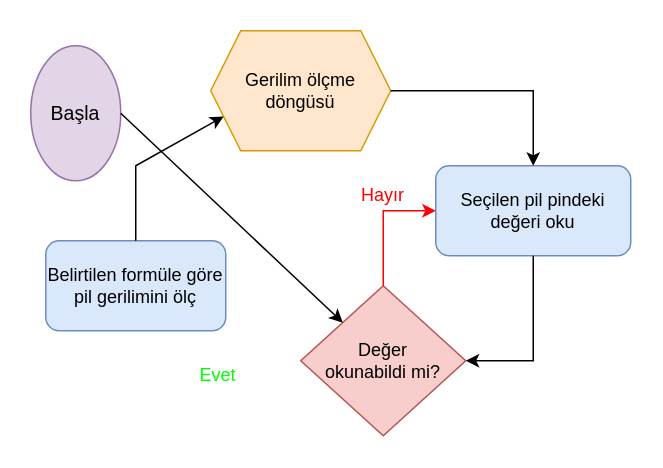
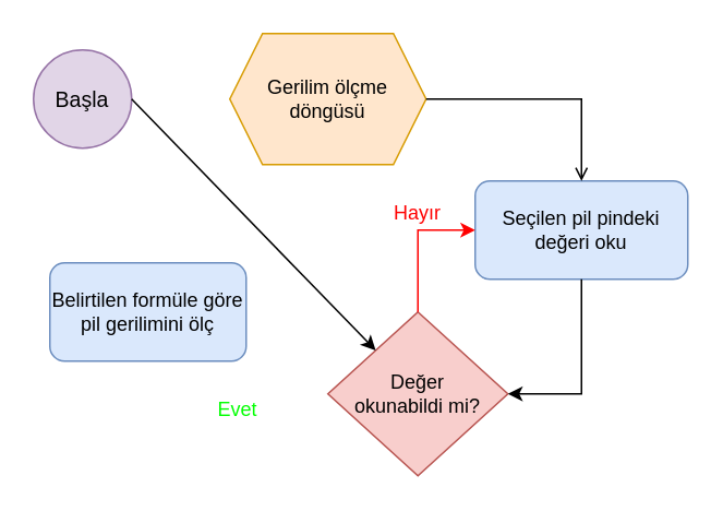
- <mxCell id="2" value="&lt;font style=&quot;font-size: 13px&quot;&gt;Başla&lt;/font&gt;" style="ellipse;whiteSpace=wrap;html=1;aspect=fixed;fillColor=#e1d5e7;strokeColor=#9673a6;" vertex="1" parent="1"><mxGeometry x="20" y="30" width="60" height="90" as="geometry" /></mxCell>
+ <mxCell id="2" value="&lt;font style=&quot;font-size: 13px&quot;&gt;Başla&lt;/font&gt;" style="ellipse;whiteSpace=wrap;html=1;aspect=fixed;fillColor=#e1d5e7;strokeColor=#9673a6;" vertex="1" parent="1"><mxGeometry x="20" y="30" width="60" height="60" as="geometry" /></mxCell>
- <mxCell id="8" value="" style="endArrow=classic;html=1;exitX=1;exitY=0.5;exitDx=0;exitDy=0;entryX=0.5;entryY=0;entryDx=0;entryDy=0;rounded=0;" edge="1" parent="1" source="4" target="3"><mxGeometry width="50" height="50" relative="1" as="geometry"><mxPoint x="350" y="180" as="sourcePoint" /><mxPoint x="400" y="130" as="targetPoint" /><Array as="points"><mxPoint x="355" y="60" /></Array></mxGeometry></mxCell>
+ <mxCell id="8" value="" style="endArrow=open;html=1;exitX=1;exitY=0.5;exitDx=0;exitDy=0;entryX=0.5;entryY=0;entryDx=0;entryDy=0;rounded=0;" edge="1" parent="1" source="4" target="3"><mxGeometry width="50" height="50" relative="1" as="geometry"><mxPoint x="350" y="180" as="sourcePoint" /><mxPoint x="400" y="130" as="targetPoint" /><Array as="points"><mxPoint x="355" y="60" /></Array></mxGeometry></mxCell>
- <mxCell id="13" value="" style="endArrow=classic;html=1;exitX=0.5;exitY=0;exitDx=0;exitDy=0;entryX=0;entryY=0.75;entryDx=0;entryDy=0;rounded=0;" edge="1" parent="1" source="6" target="4"><mxGeometry width="50" height="50" relative="1" as="geometry"><mxPoint x="350" y="180" as="sourcePoint" /><mxPoint x="400" y="130" as="targetPoint" /><Array as="points"><mxPoint x="90" y="110" /></Array></mxGeometry></mxCell>
